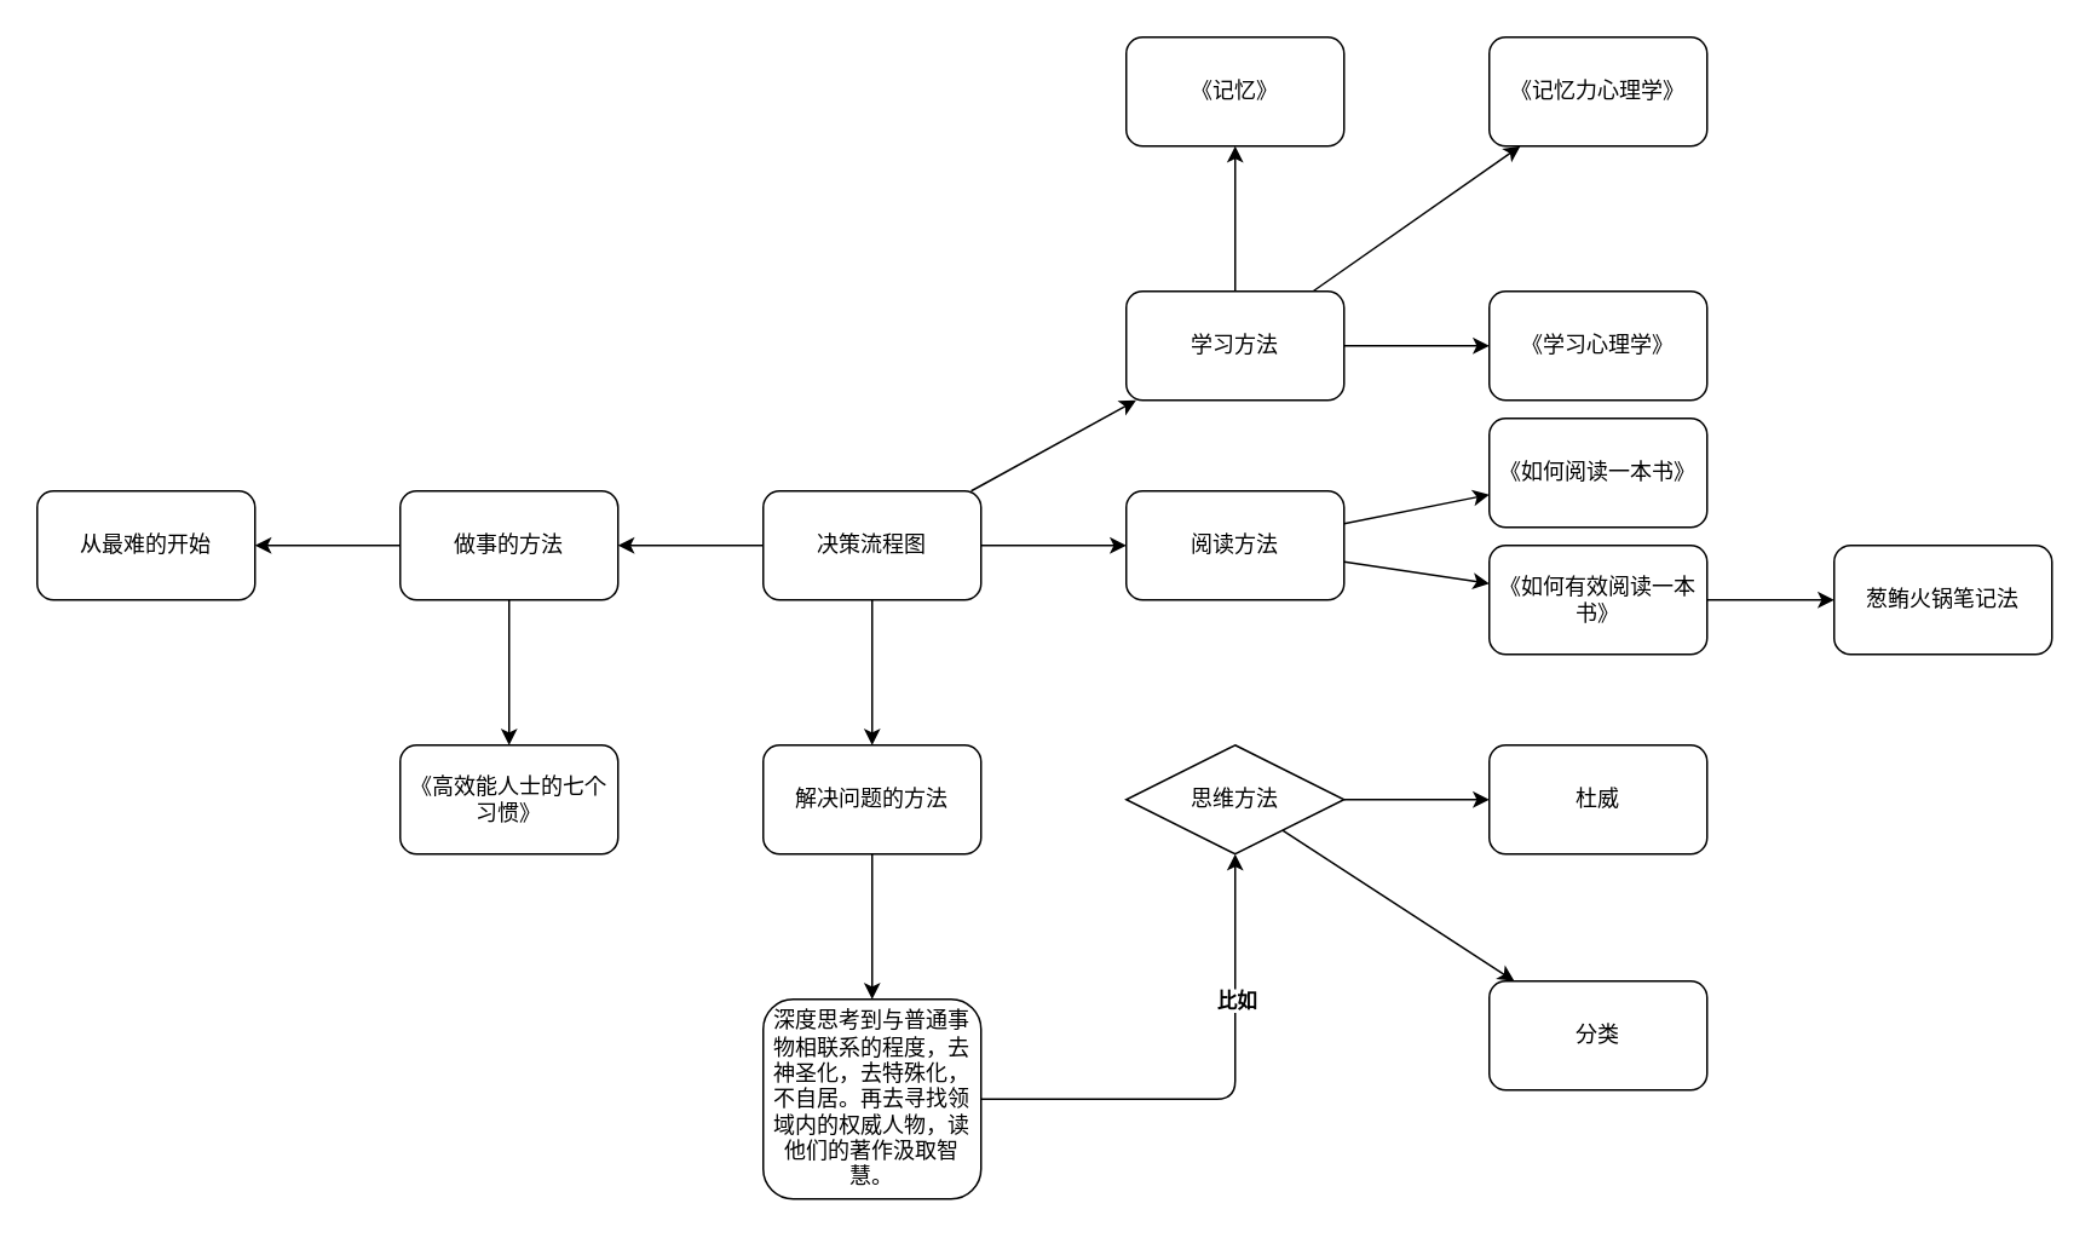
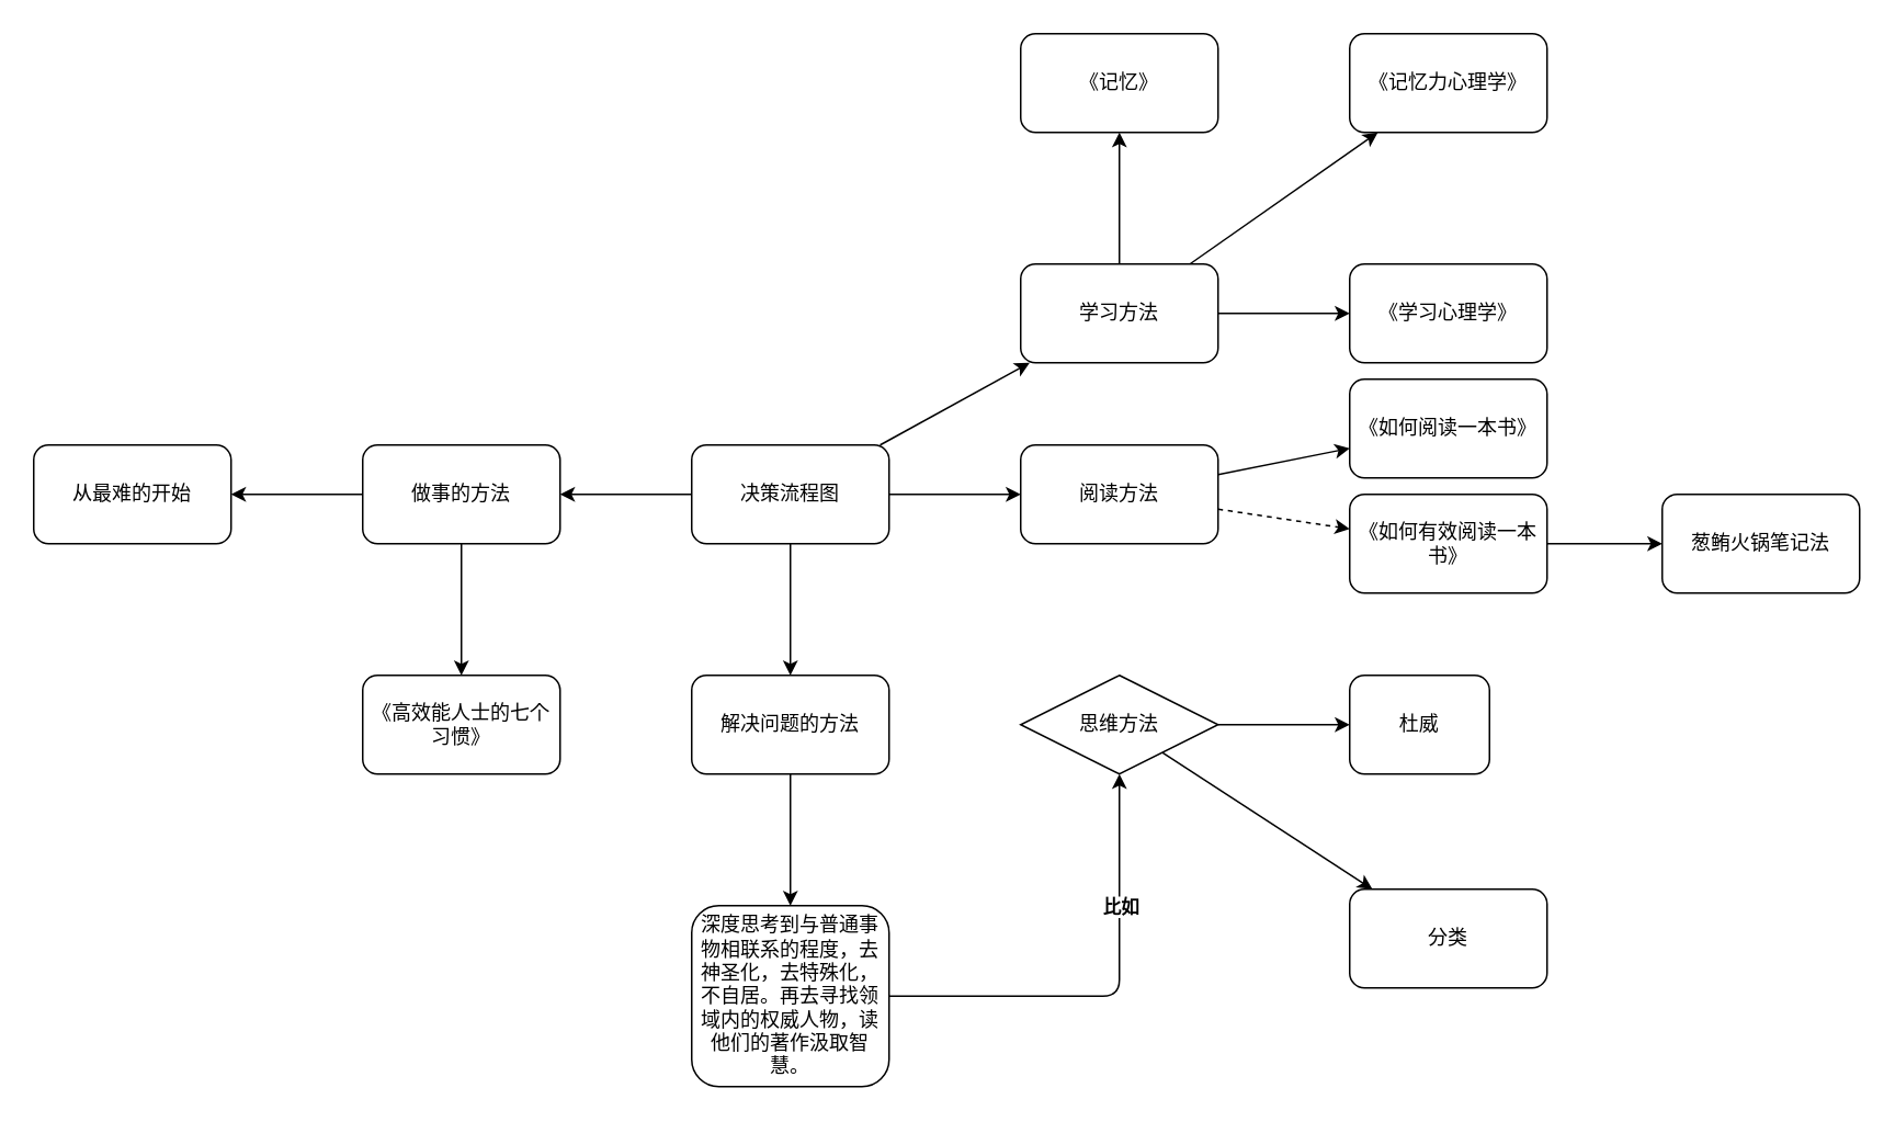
- <mxCell id="13" value="" style="edgeStyle=none;html=1;" edge="1" parent="1" source="14" target="17"><mxGeometry relative="1" as="geometry" /></mxCell>
+ <mxCell id="13" value="" style="edgeStyle=none;html=1;dashed=1;" edge="1" parent="1" source="14" target="17"><mxGeometry relative="1" as="geometry" /></mxCell>
- <mxCell id="26" value="杜威" style="whiteSpace=wrap;html=1;rounded=1;" vertex="1" parent="1"><mxGeometry x="820" y="410" width="120" height="60" as="geometry" /></mxCell>
+ <mxCell id="26" value="杜威" style="whiteSpace=wrap;html=1;rounded=1;" vertex="1" parent="1"><mxGeometry x="820" y="410" width="85" height="60" as="geometry" /></mxCell>
